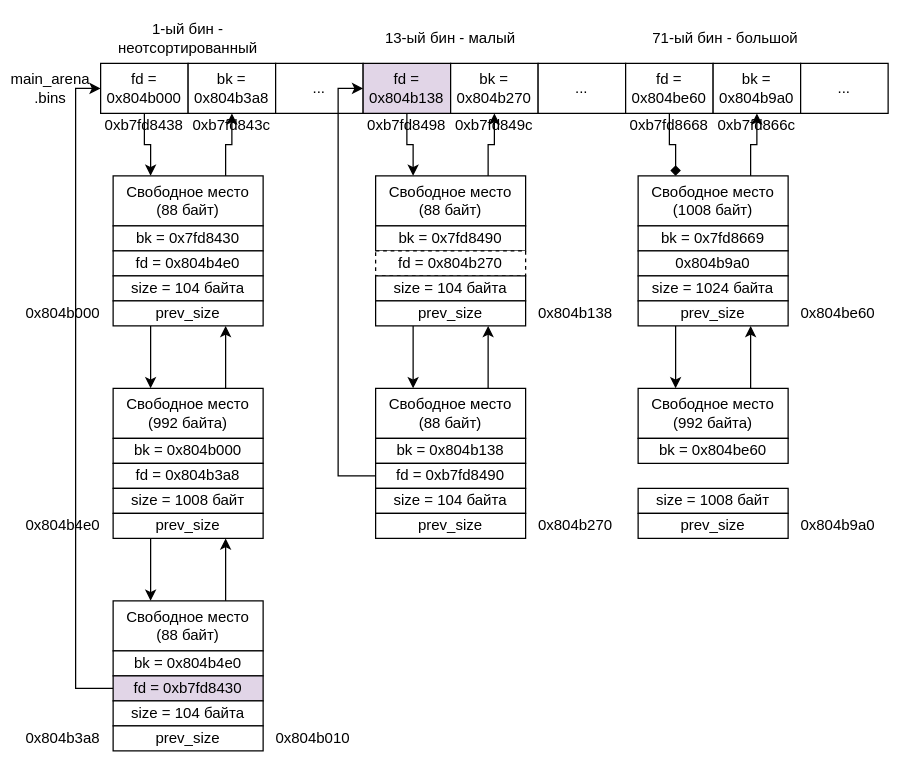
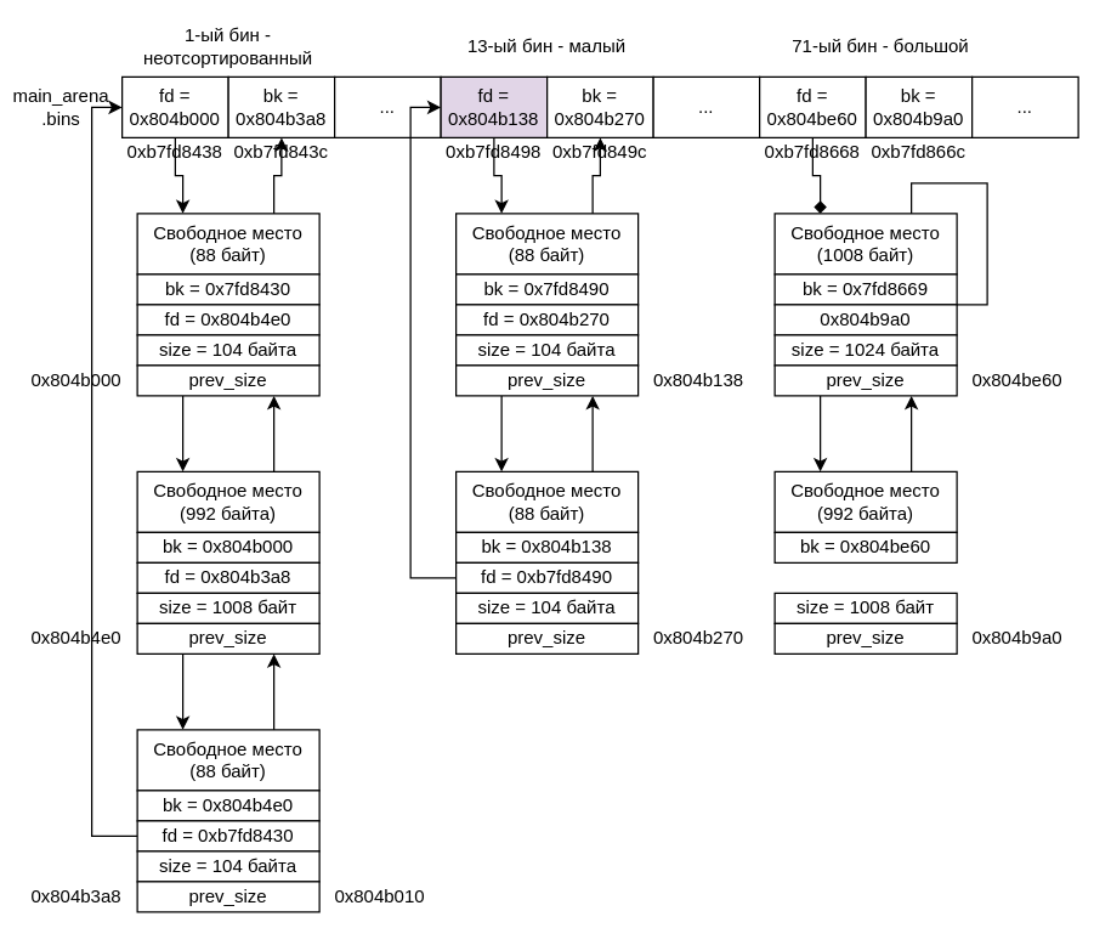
- <mxCell id="57" style="edgeStyle=orthogonalEdgeStyle;rounded=0;orthogonalLoop=1;jettySize=auto;html=1;exitX=0.75;exitY=0;exitDx=0;exitDy=0;entryX=0.5;entryY=1;entryDx=0;entryDy=0;" edge="1" parent="1" source="58" target="14"><mxGeometry relative="1" as="geometry" /></mxCell>
+ <mxCell id="57" style="edgeStyle=orthogonalEdgeStyle;rounded=0;orthogonalLoop=1;jettySize=auto;html=1;exitX=0.75;exitY=0;exitDx=0;exitDy=0;" edge="1" parent="1" source="58" target="59"><mxGeometry relative="1" as="geometry" /></mxCell>
- <mxCell id="44" value="fd = 0x804b270" style="rounded=0;whiteSpace=wrap;html=1;dashed=1;" vertex="1" parent="1"><mxGeometry x="300" y="200" width="120" height="20" as="geometry" /></mxCell>
+ <mxCell id="44" value="fd = 0x804b270" style="rounded=0;whiteSpace=wrap;html=1;" vertex="1" parent="1"><mxGeometry x="300" y="200" width="120" height="20" as="geometry" /></mxCell>
- <mxCell id="34" value="fd = 0xb7fd8430" style="rounded=0;whiteSpace=wrap;html=1;fillColor=#e1d5e7;" vertex="1" parent="1"><mxGeometry x="90" y="540" width="120" height="20" as="geometry" /></mxCell>
+ <mxCell id="34" value="fd = 0xb7fd8430" style="rounded=0;whiteSpace=wrap;html=1;" vertex="1" parent="1"><mxGeometry x="90" y="540" width="120" height="20" as="geometry" /></mxCell>
